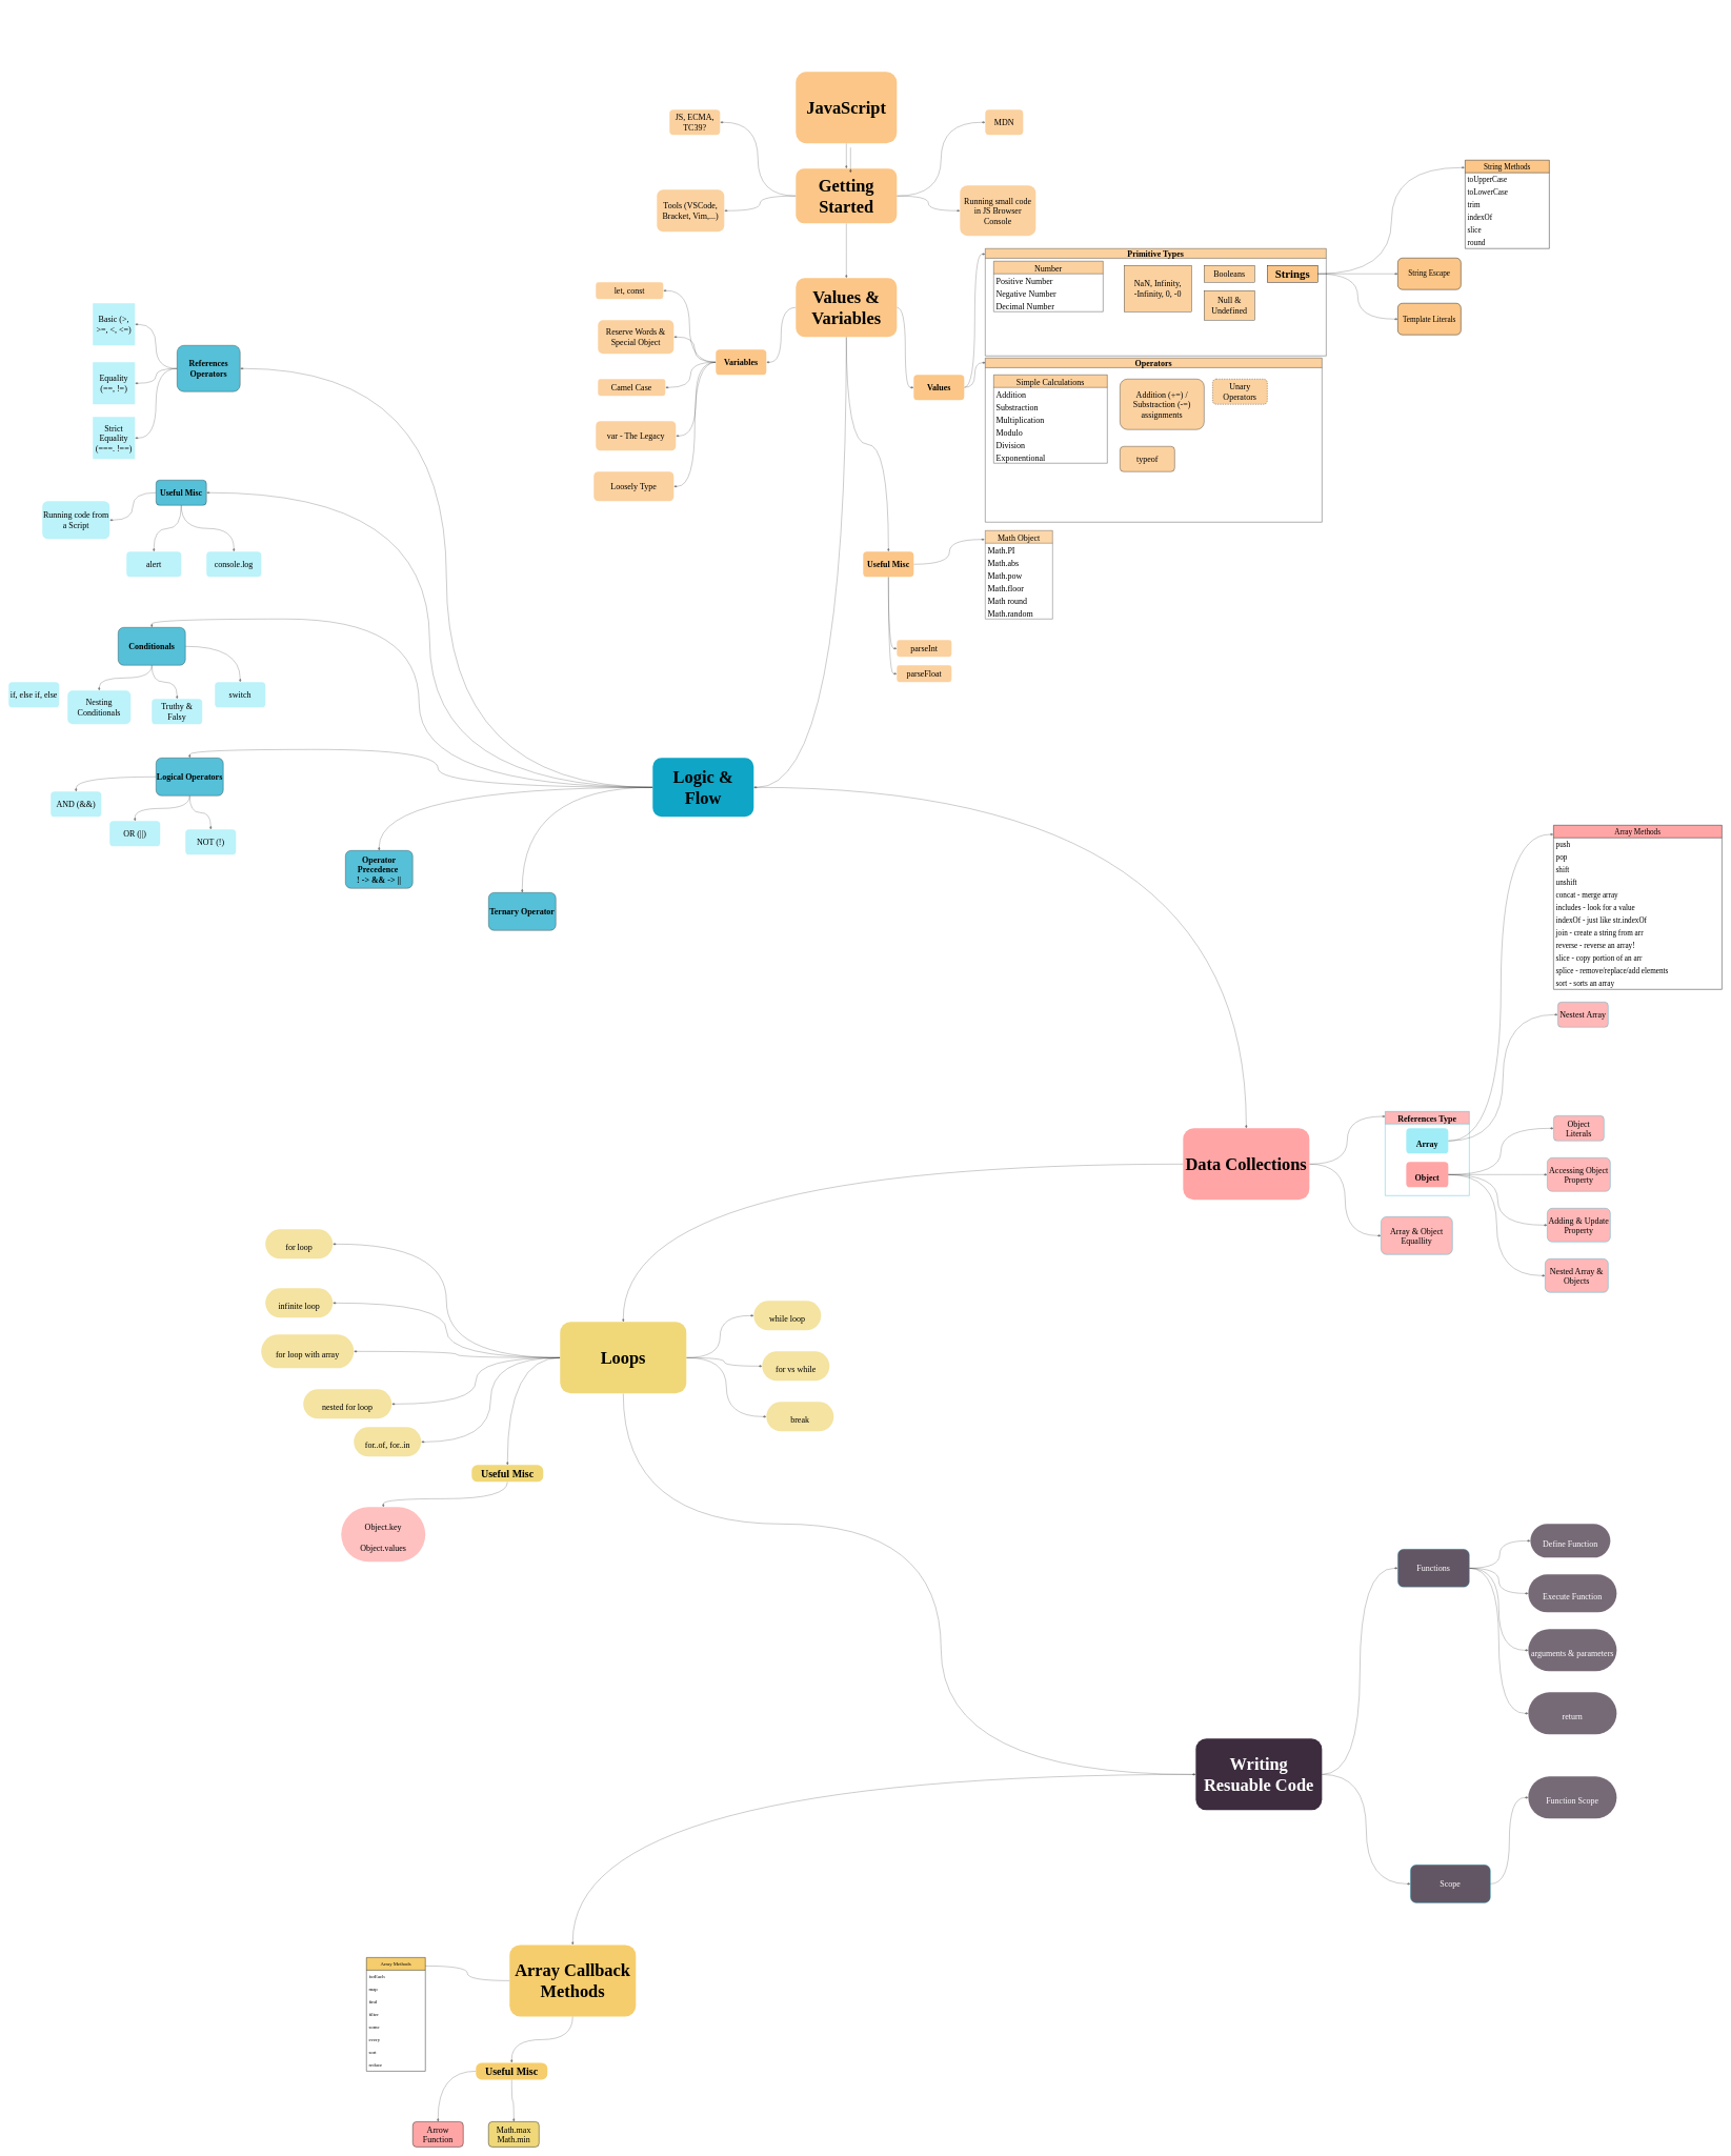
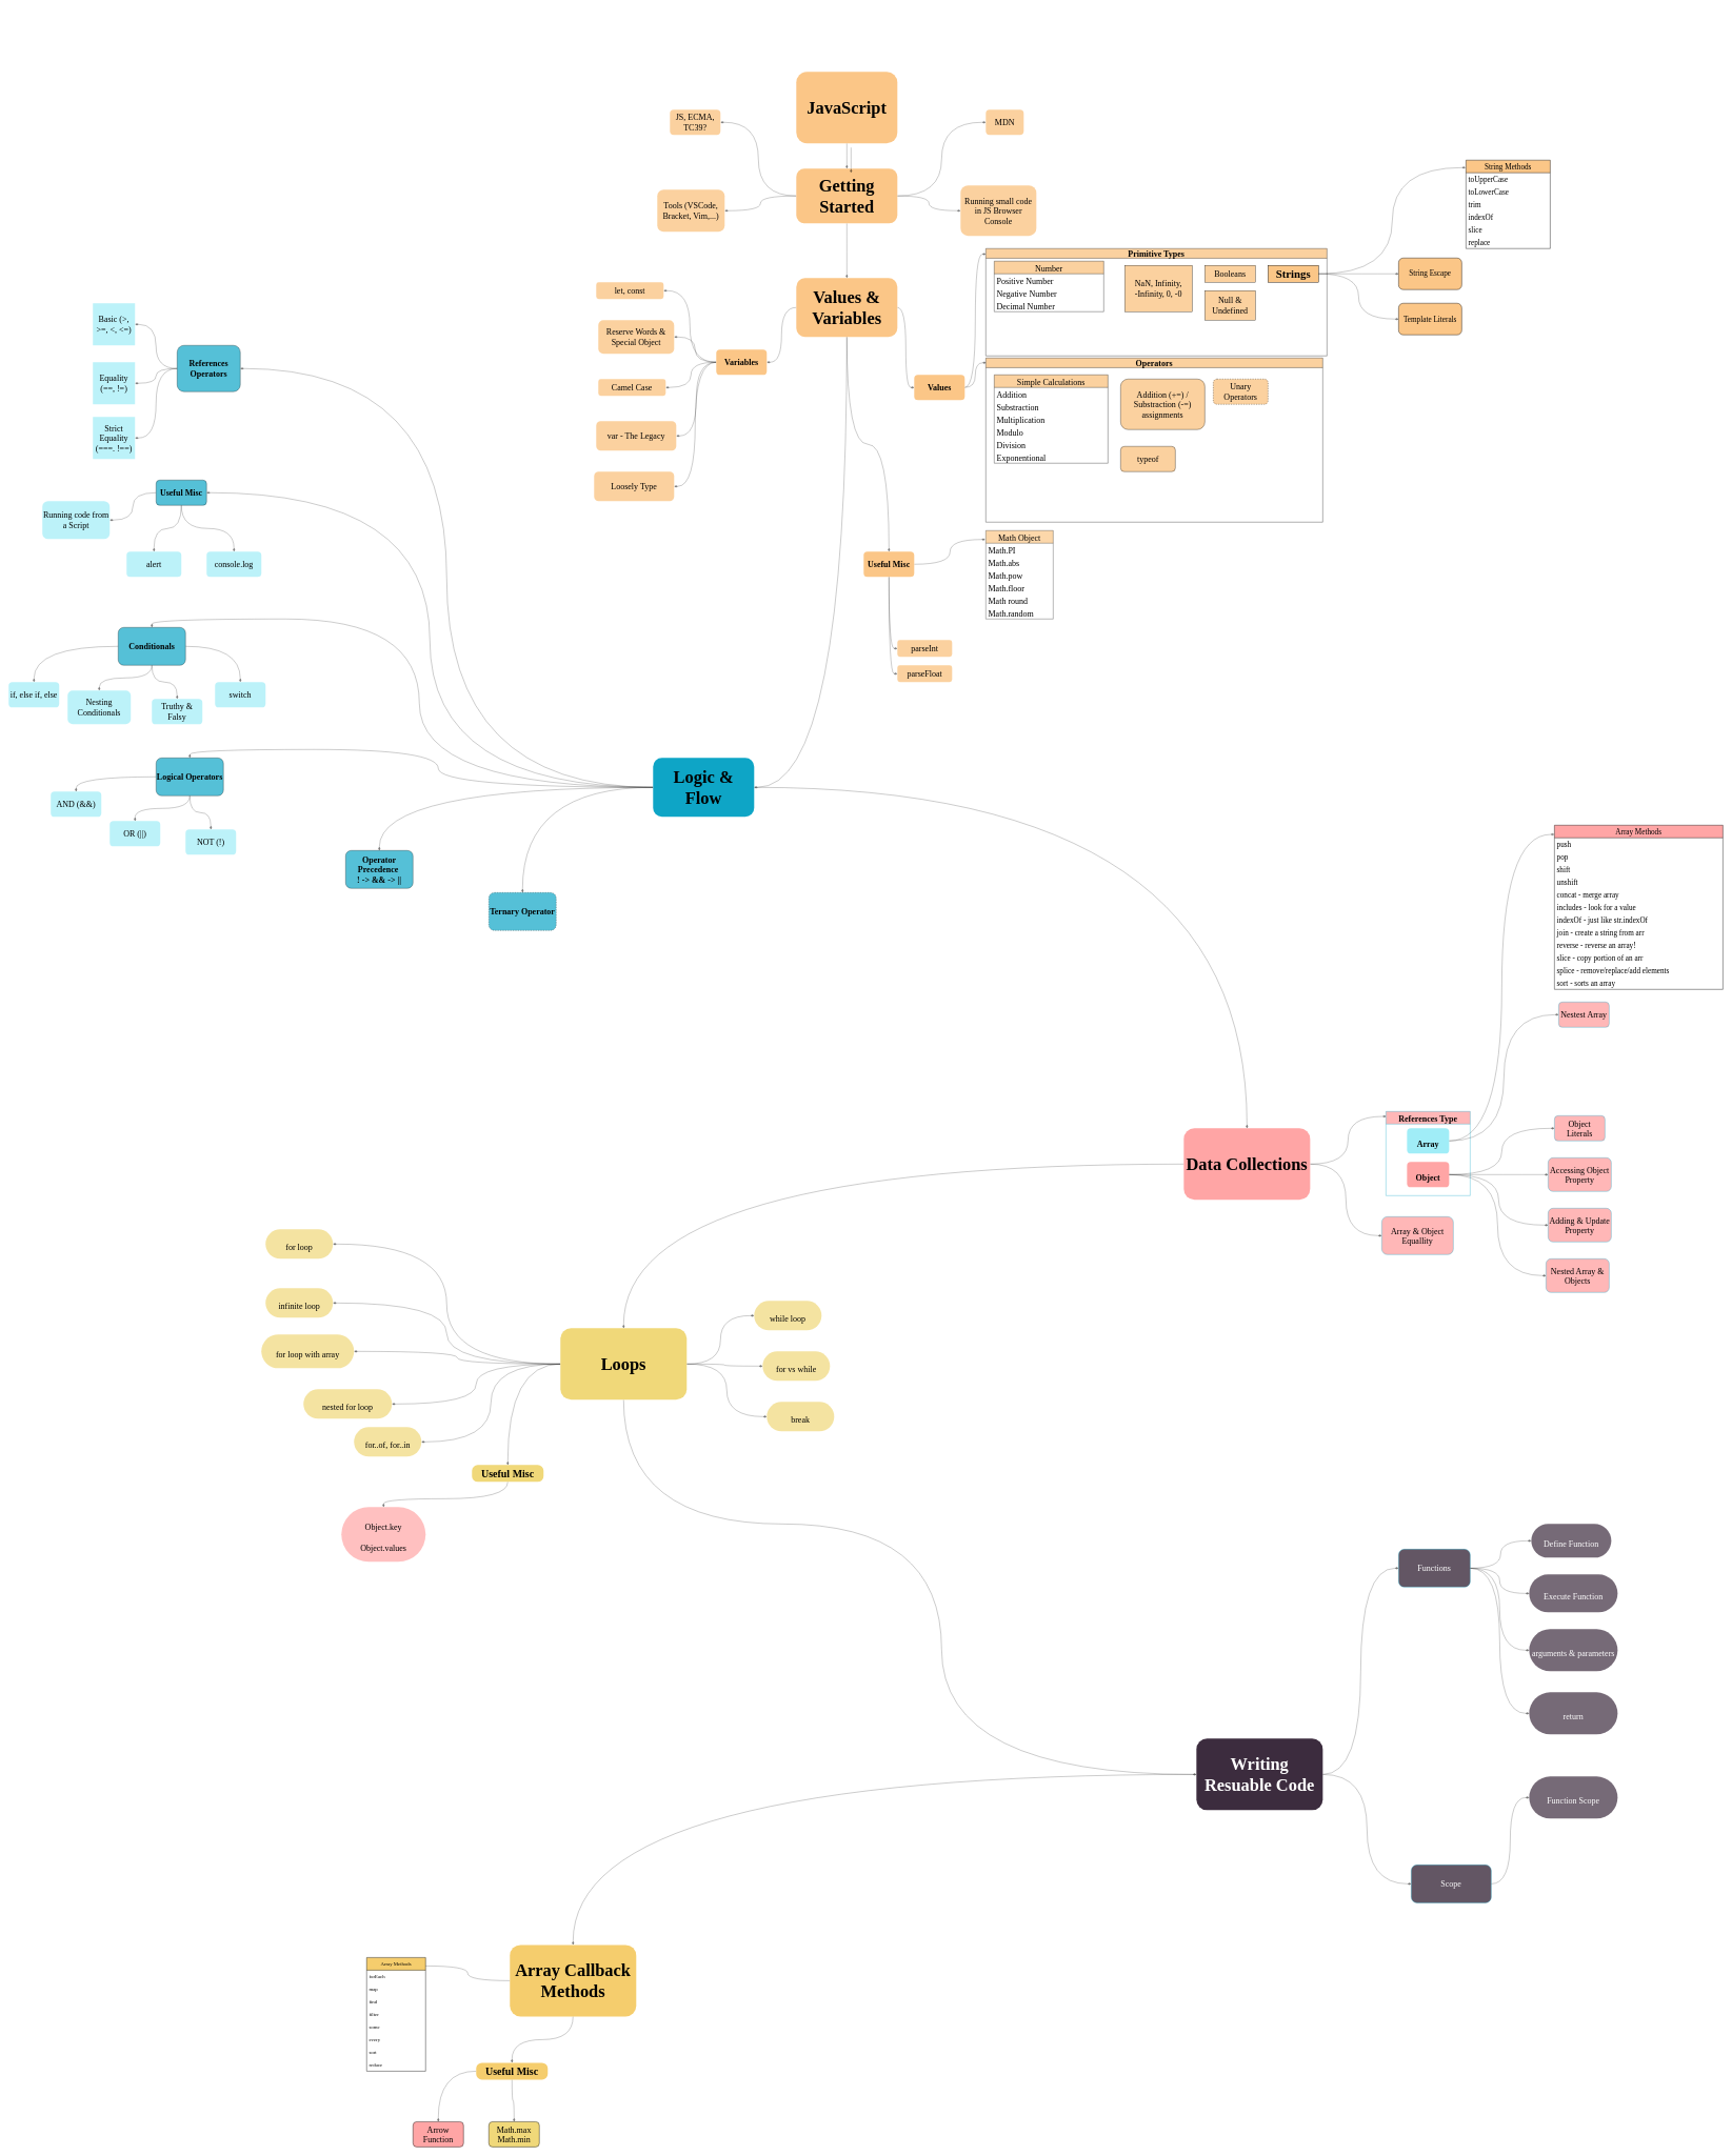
- <mxCell id="60" value="round" style="text;strokeColor=none;fillColor=none;align=left;verticalAlign=middle;spacingLeft=4;spacingRight=4;overflow=hidden;points=[[0,0.5],[1,0.5]];portConstraint=eastwest;rotatable=0;fontFamily=Comfortaa;fontSource=https%3A%2F%2Ffonts.googleapis.com%2Fcss%3Ffamily%3DComfortaa;fontSize=18;" parent="54" vertex="1"><mxGeometry y="180" width="200" height="30" as="geometry" /></mxCell>
+ <mxCell id="60" value="replace" style="text;strokeColor=none;fillColor=none;align=left;verticalAlign=middle;spacingLeft=4;spacingRight=4;overflow=hidden;points=[[0,0.5],[1,0.5]];portConstraint=eastwest;rotatable=0;fontFamily=Comfortaa;fontSource=https%3A%2F%2Ffonts.googleapis.com%2Fcss%3Ffamily%3DComfortaa;fontSize=18;" parent="54" vertex="1"><mxGeometry y="180" width="200" height="30" as="geometry" /></mxCell>
+ <mxCell id="101" value="" style="edgeStyle=orthogonalEdgeStyle;curved=1;rounded=0;orthogonalLoop=1;jettySize=auto;html=1;fontFamily=Comfortaa;fontSource=https%3A%2F%2Ffonts.googleapis.com%2Fcss%3Ffamily%3DComfortaa;fontSize=20;endArrow=diamondThin;endFill=1;strokeColor=#000000;opacity=50;" parent="1" source="105" target="106" edge="1"><mxGeometry relative="1" as="geometry" /></mxCell>
- <mxCell id="118" value="&lt;font&gt;Ternary Operator&lt;br&gt;&lt;/font&gt;" style="rounded=1;whiteSpace=wrap;html=1;fillColor=#0EA5C6;strokeColor=default;fontSize=20;fontStyle=1;fontFamily=Comfortaa;fontSource=https%3A%2F%2Ffonts.googleapis.com%2Fcss%3Ffamily%3DComfortaa;opacity=70;" parent="1" vertex="1"><mxGeometry x="1160" y="2120" width="160" height="90" as="geometry" /></mxCell>
+ <mxCell id="118" value="&lt;font&gt;Ternary Operator&lt;br&gt;&lt;/font&gt;" style="rounded=1;whiteSpace=wrap;html=1;fillColor=#0EA5C6;strokeColor=default;fontSize=20;fontStyle=1;fontFamily=Comfortaa;fontSource=https%3A%2F%2Ffonts.googleapis.com%2Fcss%3Ffamily%3DComfortaa;opacity=70;dashed=1;" parent="1" vertex="1"><mxGeometry x="1160" y="2120" width="160" height="90" as="geometry" /></mxCell>
- <mxCell id="161" value="&lt;font&gt;Loops&lt;/font&gt;" style="rounded=1;whiteSpace=wrap;html=1;fillColor=#f0d879;strokeColor=none;fontSize=41;fontStyle=1;fontFamily=Comfortaa;fontSource=https%3A%2F%2Ffonts.googleapis.com%2Fcss%3Ffamily%3DComfortaa;" parent="1" vertex="1"><mxGeometry x="1330" y="3140" width="300" height="170" as="geometry" /></mxCell>
+ <mxCell id="161" value="&lt;font&gt;Loops&lt;/font&gt;" style="rounded=1;whiteSpace=wrap;html=1;fillColor=#f0d879;strokeColor=none;fontSize=41;fontStyle=1;fontFamily=Comfortaa;fontSource=https%3A%2F%2Ffonts.googleapis.com%2Fcss%3Ffamily%3DComfortaa;" parent="1" vertex="1"><mxGeometry x="1330" y="3155" width="300" height="170" as="geometry" /></mxCell>
